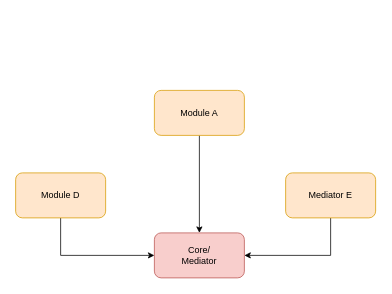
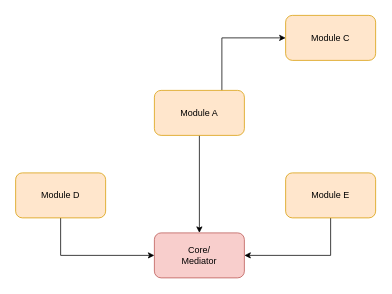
+ <mxCell id="7" style="edgeStyle=orthogonalEdgeStyle;rounded=0;orthogonalLoop=1;jettySize=auto;html=1;entryX=0;entryY=0.5;entryDx=0;entryDy=0;exitX=0.75;exitY=0;exitDx=0;exitDy=0;" parent="1" source="9" target="2" edge="1"><mxGeometry relative="1" as="geometry" /></mxCell>
+ <mxCell id="2" value="&lt;span&gt;Module C&lt;/span&gt;" style="rounded=1;whiteSpace=wrap;html=1;fillColor=#ffe6cc;strokeColor=#d79b00;" parent="1" vertex="1"><mxGeometry x="380" y="20" width="120" height="60" as="geometry" /></mxCell>
- <mxCell id="6" value="&lt;span&gt;Mediator E&lt;/span&gt;" style="rounded=1;whiteSpace=wrap;html=1;fillColor=#ffe6cc;strokeColor=#d79b00;" parent="1" vertex="1"><mxGeometry x="380" y="230" width="120" height="60" as="geometry" /></mxCell>
+ <mxCell id="6" value="&lt;span&gt;Module E&lt;/span&gt;" style="rounded=1;whiteSpace=wrap;html=1;fillColor=#ffe6cc;strokeColor=#d79b00;" parent="1" vertex="1"><mxGeometry x="380" y="230" width="120" height="60" as="geometry" /></mxCell>
